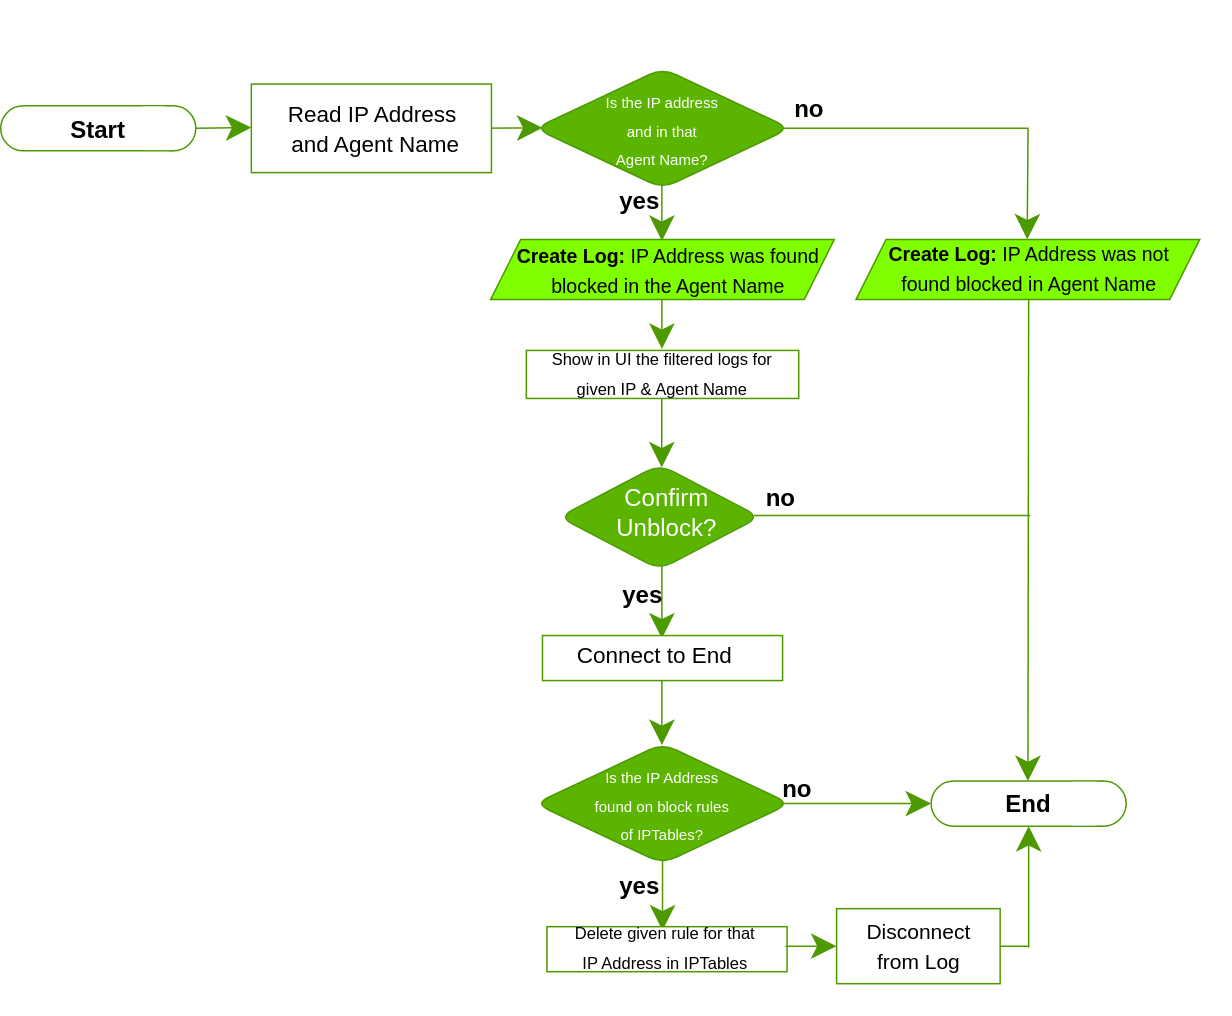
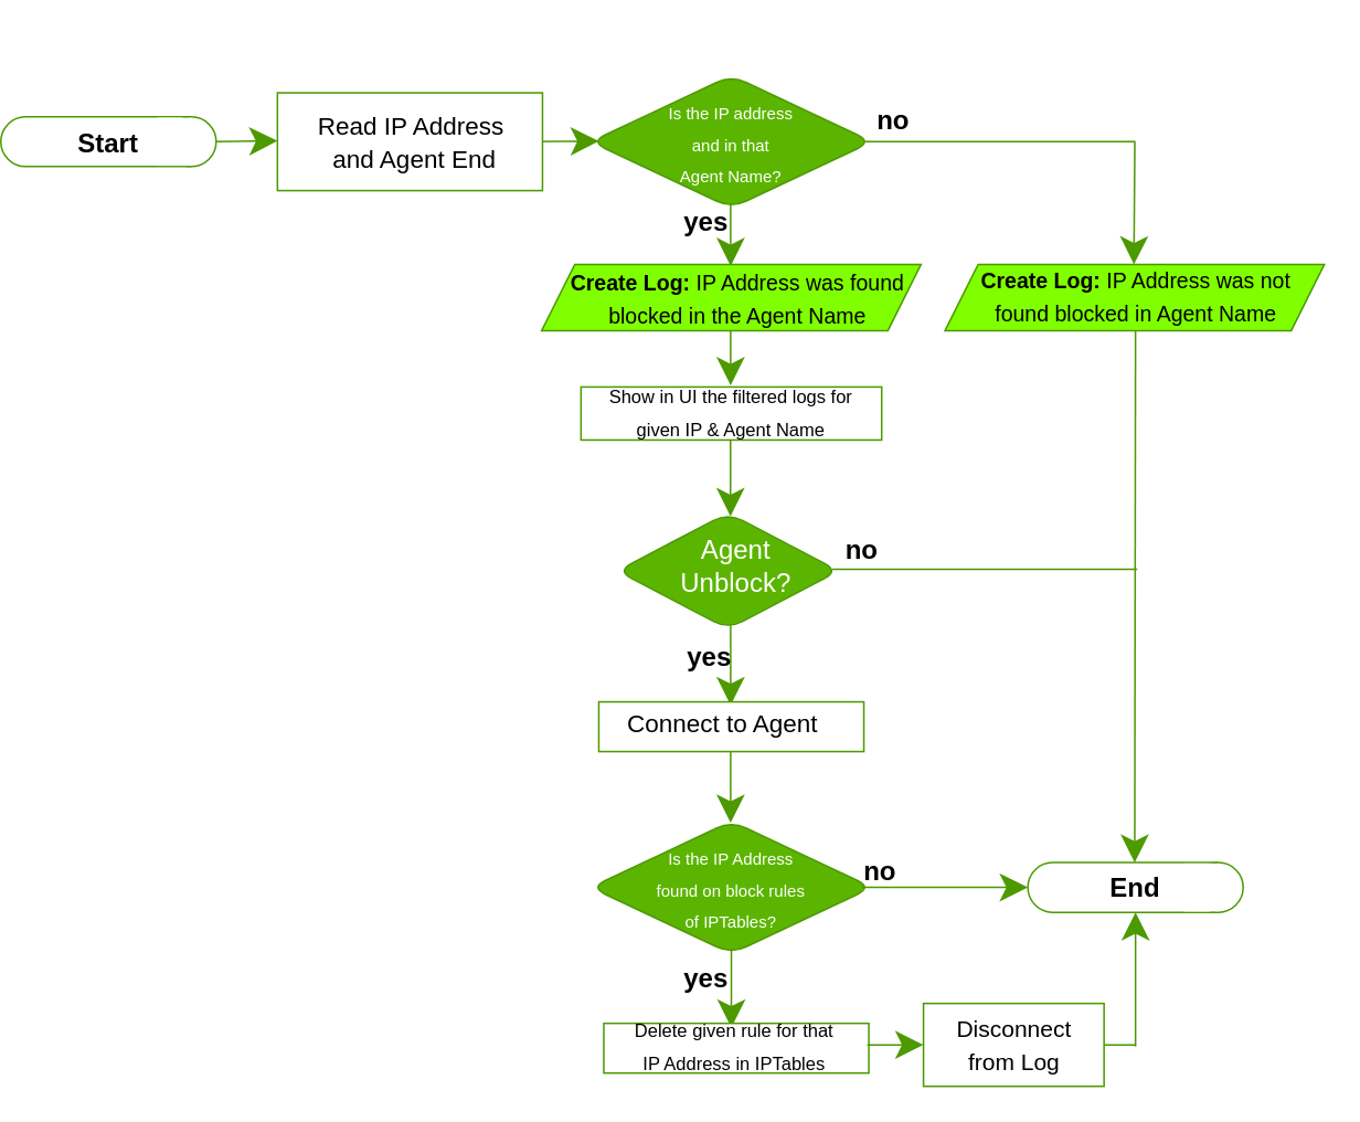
- <mxCell id="26" value="&lt;font style=&quot;font-size: 15px&quot;&gt;Read IP Address&amp;nbsp;&lt;br&gt;and Agent Name&lt;/font&gt;" style="text;strokeColor=none;fillColor=none;html=1;align=center;verticalAlign=middle;whiteSpace=wrap;rounded=0;shadow=0;glass=0;hachureGap=4;fontSize=16;" parent="1" vertex="1"><mxGeometry x="175" y="60" width="120" height="50" as="geometry" /></mxCell>
+ <mxCell id="26" value="&lt;font style=&quot;font-size: 15px&quot;&gt;Read IP Address&amp;nbsp;&lt;br&gt;and Agent End&lt;/font&gt;" style="text;strokeColor=none;fillColor=none;html=1;align=center;verticalAlign=middle;whiteSpace=wrap;rounded=0;shadow=0;glass=0;hachureGap=4;fontSize=16;" parent="1" vertex="1"><mxGeometry x="175" y="60" width="120" height="50" as="geometry" /></mxCell>
- <mxCell id="28" value="&lt;font style=&quot;font-size: 16px&quot; color=&quot;#ffffff&quot;&gt;Confirm&lt;br&gt;Unblock?&lt;br&gt;&lt;/font&gt;" style="text;strokeColor=none;fillColor=none;html=1;align=center;verticalAlign=middle;whiteSpace=wrap;rounded=0;shadow=0;glass=0;hachureGap=4;fontSize=16;" parent="1" vertex="1"><mxGeometry x="368.5" y="316" width="120" height="50" as="geometry" /></mxCell>
+ <mxCell id="28" value="&lt;font style=&quot;font-size: 16px&quot; color=&quot;#ffffff&quot;&gt;Agent&lt;br&gt;Unblock?&lt;br&gt;&lt;/font&gt;" style="text;strokeColor=none;fillColor=none;html=1;align=center;verticalAlign=middle;whiteSpace=wrap;rounded=0;shadow=0;glass=0;hachureGap=4;fontSize=16;" parent="1" vertex="1"><mxGeometry x="368.5" y="316" width="120" height="50" as="geometry" /></mxCell>
- <mxCell id="37" value="&lt;span style=&quot;font-size: 15px&quot;&gt;Connect to End&lt;/span&gt;" style="text;strokeColor=none;fillColor=none;html=1;align=center;verticalAlign=middle;whiteSpace=wrap;rounded=0;shadow=0;glass=0;hachureGap=4;fontSize=16;" parent="1" vertex="1"><mxGeometry x="360.5" y="411" width="120" height="50" as="geometry" /></mxCell>
+ <mxCell id="37" value="&lt;span style=&quot;font-size: 15px&quot;&gt;Connect to Agent&lt;/span&gt;" style="text;strokeColor=none;fillColor=none;html=1;align=center;verticalAlign=middle;whiteSpace=wrap;rounded=0;shadow=0;glass=0;hachureGap=4;fontSize=16;" parent="1" vertex="1"><mxGeometry x="360.5" y="411" width="120" height="50" as="geometry" /></mxCell>
